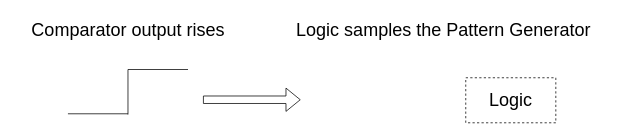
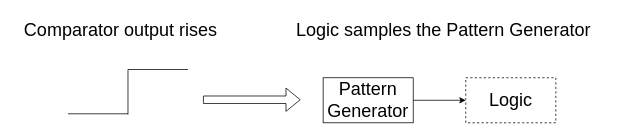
- <mxCell id="5" value="&lt;font style=&quot;font-size: 24px;&quot;&gt;Comparator output rises&lt;/font&gt;" style="text;html=1;align=center;verticalAlign=middle;resizable=0;points=[];autosize=1;strokeColor=none;fillColor=none;" parent="1" vertex="1"><mxGeometry x="30" y="20" width="280" height="40" as="geometry" /></mxCell>
+ <mxCell id="5" value="&lt;font style=&quot;font-size: 24px;&quot;&gt;Comparator output rises&lt;/font&gt;" style="text;html=1;align=center;verticalAlign=middle;resizable=0;points=[];autosize=1;strokeColor=none;fillColor=none;" parent="1" vertex="1"><mxGeometry x="20" y="20" width="280" height="40" as="geometry" /></mxCell>
+ <mxCell id="7" value="&lt;font style=&quot;font-size: 24px;&quot;&gt;Pattern Generator&lt;/font&gt;" style="rounded=0;whiteSpace=wrap;html=1;" parent="1" vertex="1"><mxGeometry x="430" y="103" width="120" height="60" as="geometry" /></mxCell>
+ <mxCell id="9" value="" style="endArrow=classic;html=1;rounded=0;entryX=0;entryY=0.5;entryDx=0;entryDy=0;exitX=1;exitY=0.5;exitDx=0;exitDy=0;" parent="1" source="7" target="8" edge="1"><mxGeometry width="50" height="50" relative="1" as="geometry"><mxPoint x="560" y="133" as="sourcePoint" /><mxPoint x="510" y="78" as="targetPoint" /></mxGeometry></mxCell>
